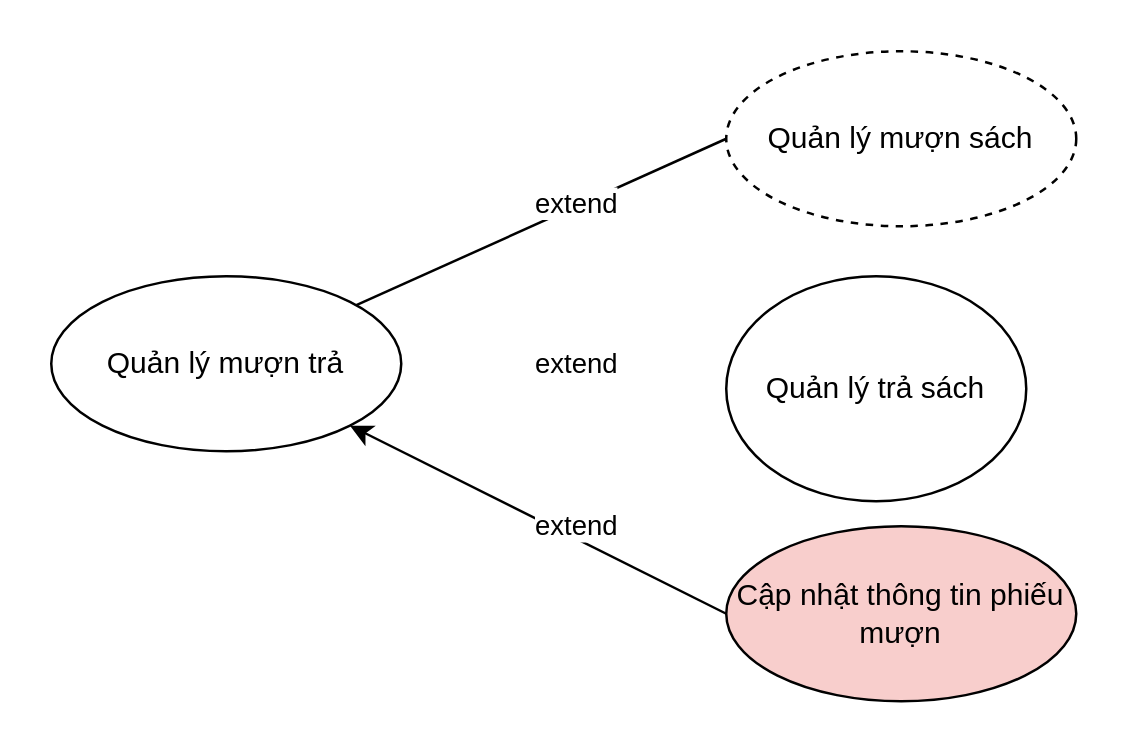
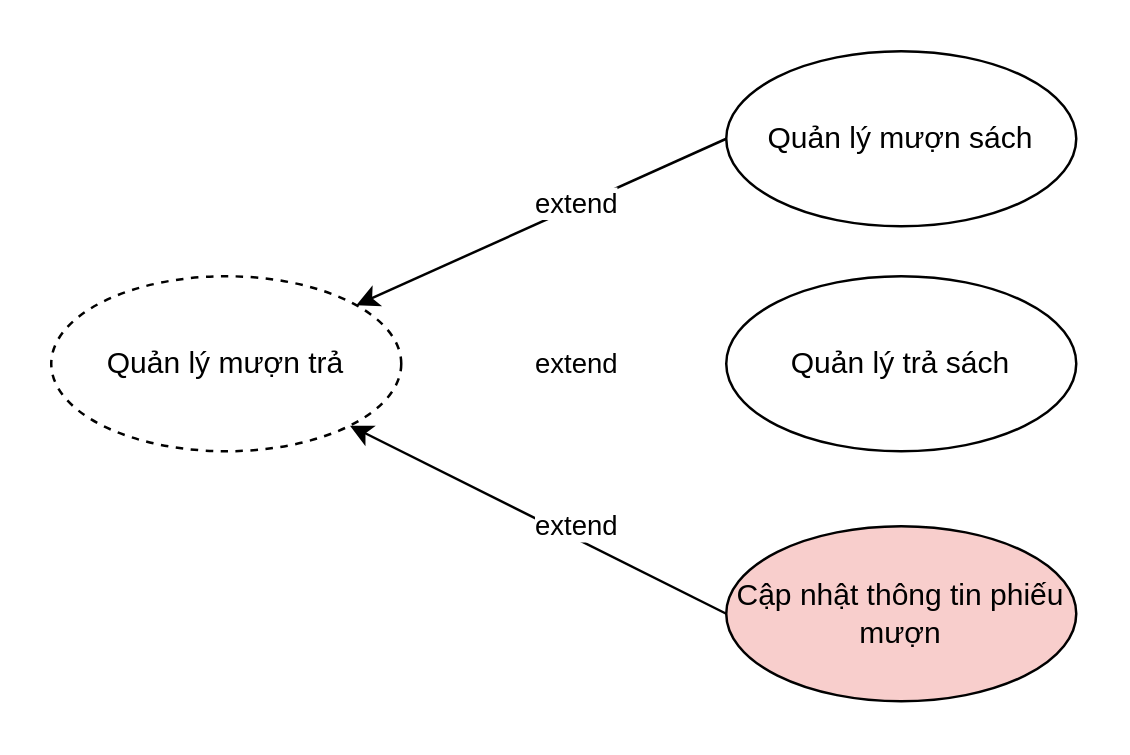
- <mxCell id="6" value="Quản lý mượn sách" style="ellipse;whiteSpace=wrap;html=1;dashed=1;" vertex="1" parent="1"><mxGeometry x="290" y="20" width="140" height="70" as="geometry" /></mxCell>
+ <mxCell id="6" value="Quản lý mượn sách" style="ellipse;whiteSpace=wrap;html=1;" vertex="1" parent="1"><mxGeometry x="290" y="20" width="140" height="70" as="geometry" /></mxCell>
- <mxCell id="2" style="rounded=0;orthogonalLoop=1;jettySize=auto;html=1;exitX=0;exitY=0.5;exitDx=0;exitDy=0;endArrow=none;" edge="1" parent="1" source="6" target="5"><mxGeometry relative="1" as="geometry" /></mxCell>
+ <mxCell id="2" style="rounded=0;orthogonalLoop=1;jettySize=auto;html=1;exitX=0;exitY=0.5;exitDx=0;exitDy=0;" edge="1" parent="1" source="6" target="5"><mxGeometry relative="1" as="geometry" /></mxCell>
- <mxCell id="5" value="Quản lý mượn trả" style="ellipse;whiteSpace=wrap;html=1;" vertex="1" parent="1"><mxGeometry x="20" y="110" width="140" height="70" as="geometry" /></mxCell>
+ <mxCell id="5" value="Quản lý mượn trả" style="ellipse;whiteSpace=wrap;html=1;dashed=1;" vertex="1" parent="1"><mxGeometry x="20" y="110" width="140" height="70" as="geometry" /></mxCell>
- <mxCell id="7" value="Quản lý trả sách" style="ellipse;whiteSpace=wrap;html=1;" vertex="1" parent="1"><mxGeometry x="290" y="110" width="120" height="90" as="geometry" /></mxCell>
+ <mxCell id="7" value="Quản lý trả sách" style="ellipse;whiteSpace=wrap;html=1;" vertex="1" parent="1"><mxGeometry x="290" y="110" width="140" height="70" as="geometry" /></mxCell>
